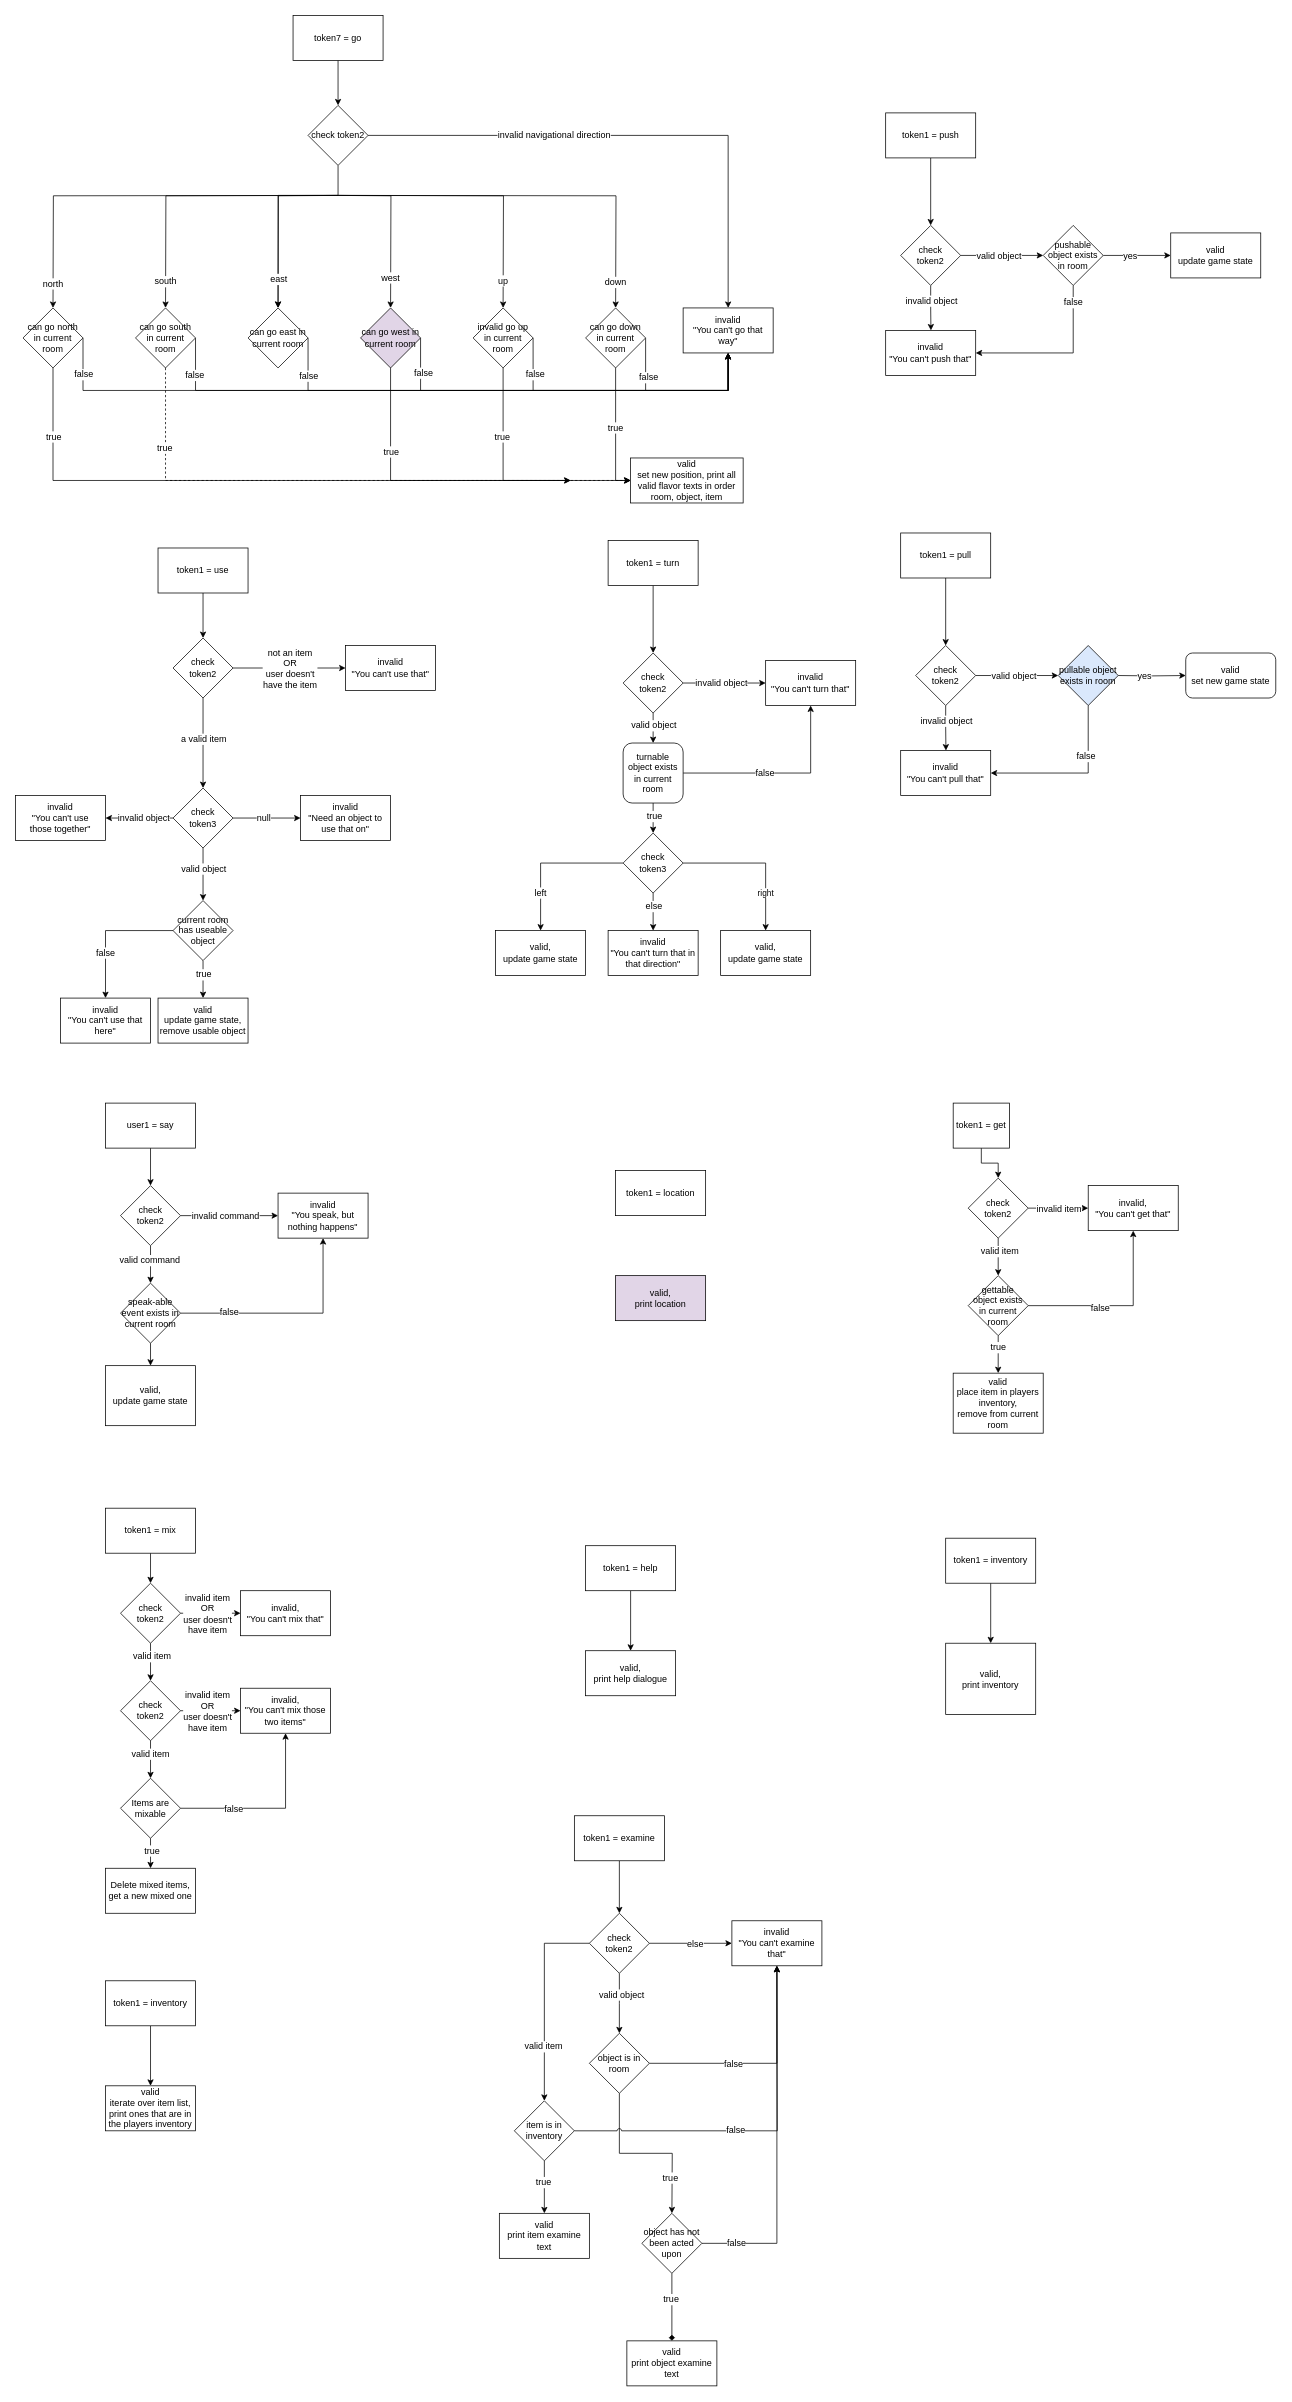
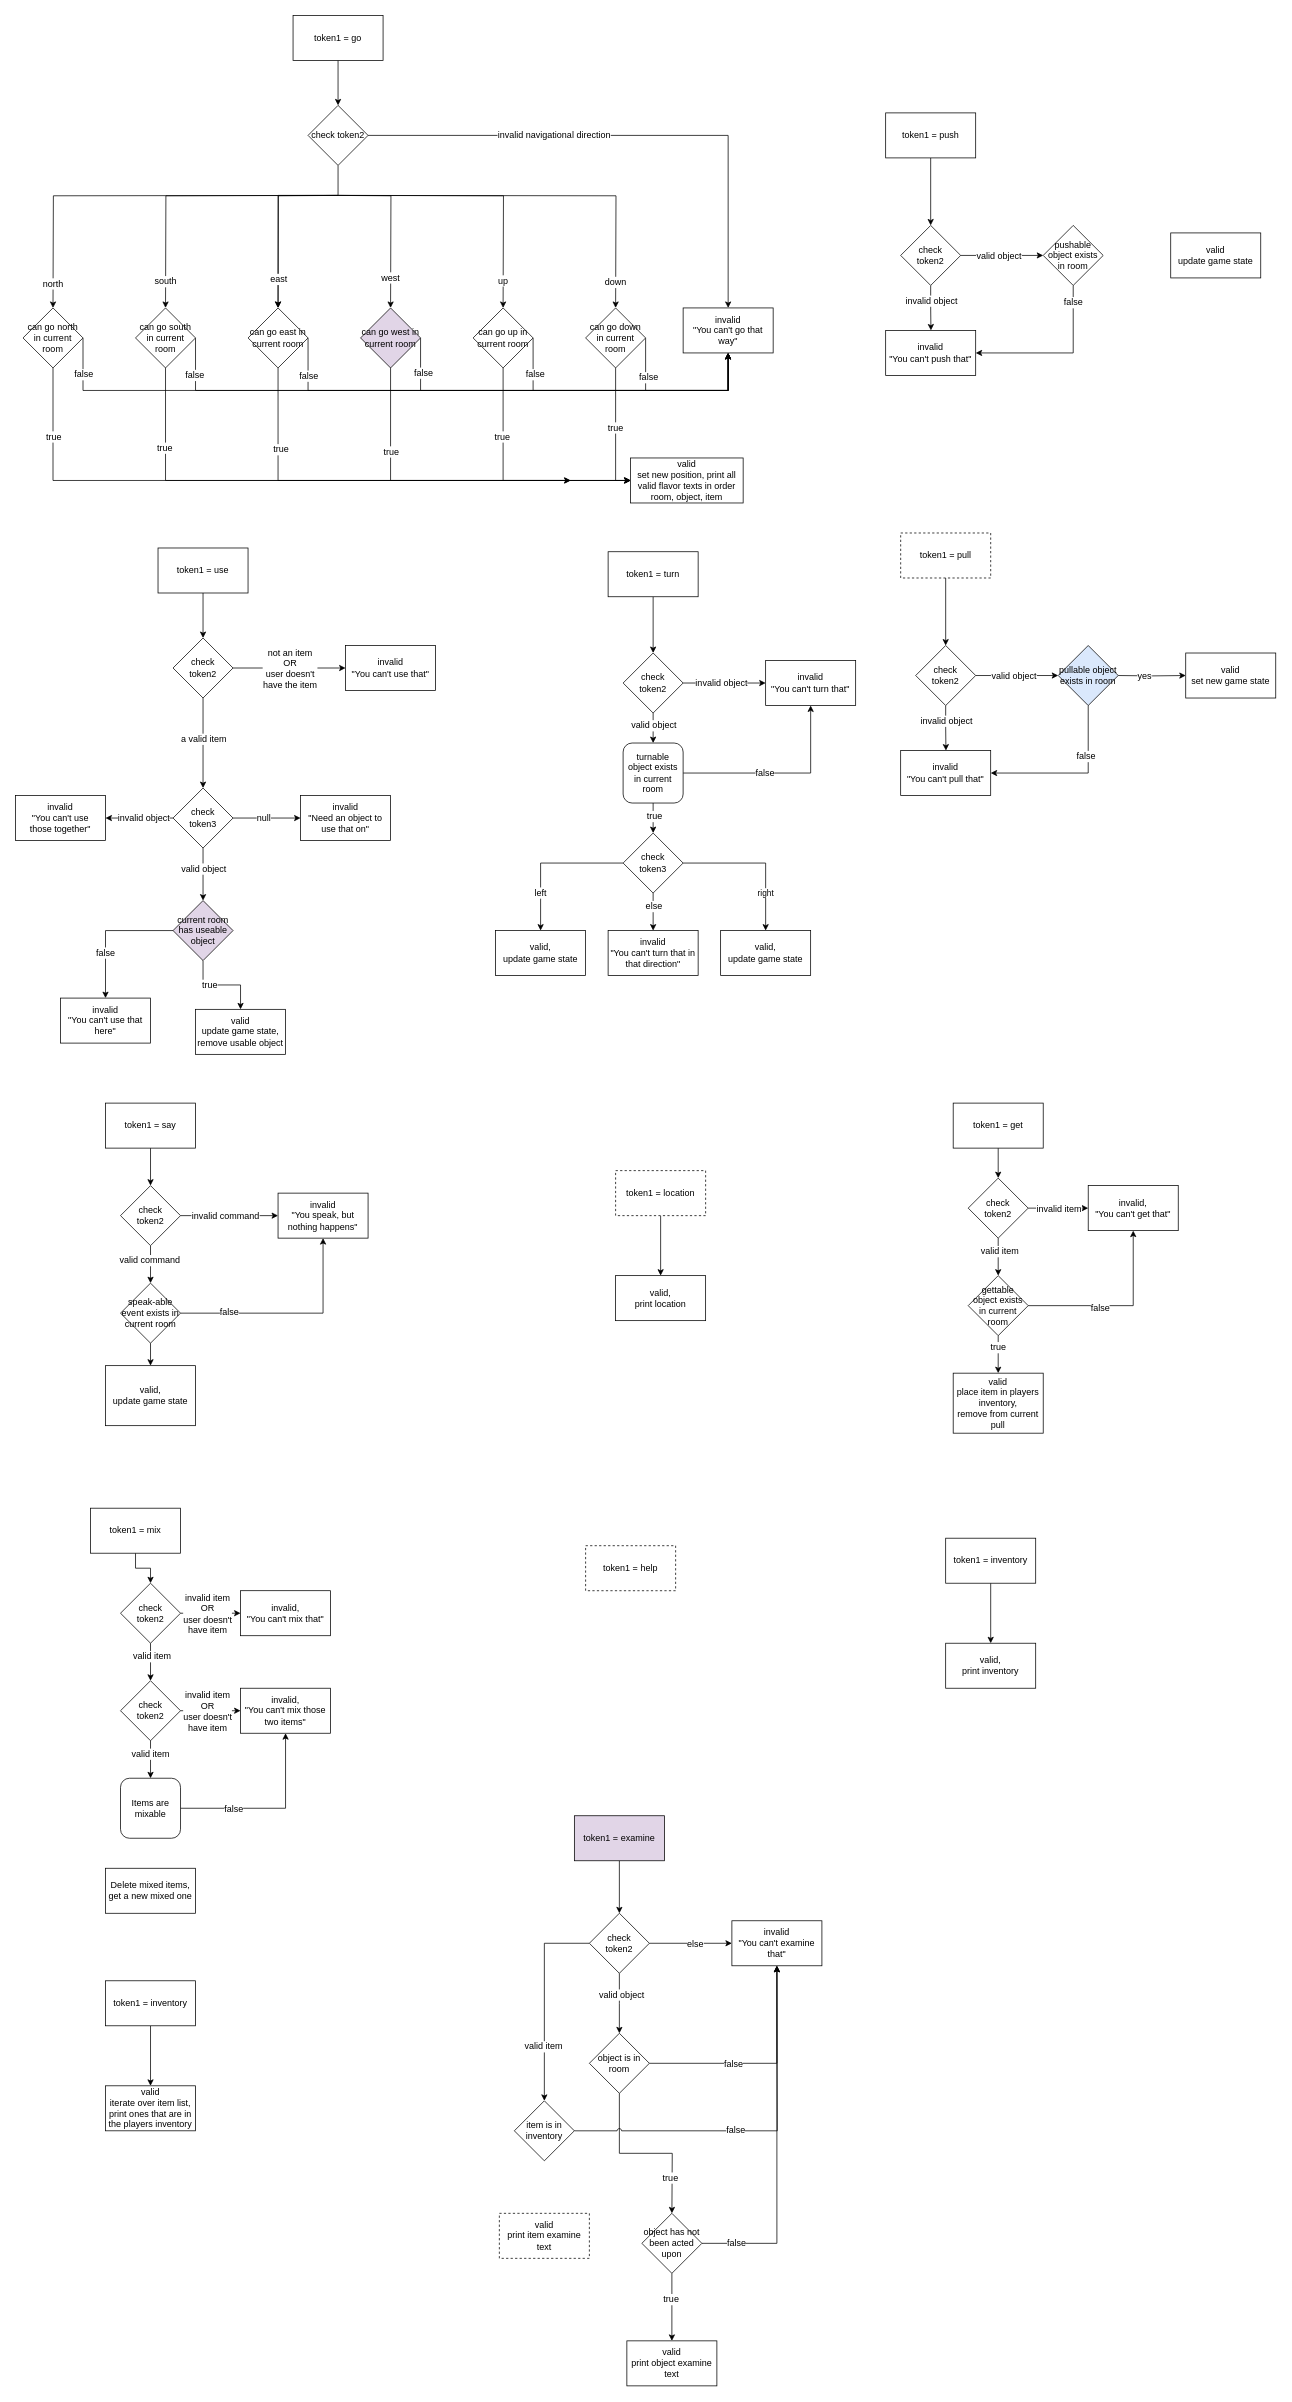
- <mxCell id="33" value="token7 = go" style="rounded=0;whiteSpace=wrap;html=1;" vertex="1" parent="1"><mxGeometry x="390" width="120" height="60" as="geometry" y="20" /></mxCell>
+ <mxCell id="33" value="token1 = go" style="rounded=0;whiteSpace=wrap;html=1;" vertex="1" parent="1"><mxGeometry x="390" width="120" height="60" as="geometry" y="20" /></mxCell>
- <mxCell id="149" style="edgeStyle=orthogonalEdgeStyle;rounded=0;orthogonalLoop=1;jettySize=auto;html=1;exitX=1;exitY=0.5;exitDx=0;exitDy=0;entryX=0;entryY=0.5;entryDx=0;entryDy=0;" edge="1" parent="1" source="151" target="152"><mxGeometry relative="1" as="geometry" /></mxCell>
- <mxCell id="150" value="yes" style="text;html=1;align=center;verticalAlign=middle;resizable=0;points=[];labelBackgroundColor=#ffffff;" vertex="1" connectable="0" parent="149"><mxGeometry x="-0.233" relative="1" as="geometry"><mxPoint as="offset" /></mxGeometry></mxCell>
- <mxCell id="140" value="invalid go up in current room" style="rhombus;whiteSpace=wrap;html=1;" vertex="1" parent="1"><mxGeometry x="630" y="410" width="80" height="80" as="geometry" /></mxCell>
+ <mxCell id="140" value="can go up in current room" style="rhombus;whiteSpace=wrap;html=1;" vertex="1" parent="1"><mxGeometry x="630" y="410" width="80" height="80" as="geometry" /></mxCell>
- <mxCell id="123" style="edgeStyle=orthogonalEdgeStyle;rounded=0;orthogonalLoop=1;jettySize=auto;html=1;exitX=0.5;exitY=1;exitDx=0;exitDy=0;entryX=0;entryY=0.5;entryDx=0;entryDy=0;dashed=1;" edge="1" parent="1" source="125" target="146"><mxGeometry relative="1" as="geometry" /></mxCell>
+ <mxCell id="123" style="edgeStyle=orthogonalEdgeStyle;rounded=0;orthogonalLoop=1;jettySize=auto;html=1;exitX=0.5;exitY=1;exitDx=0;exitDy=0;entryX=0;entryY=0.5;entryDx=0;entryDy=0;" edge="1" parent="1" source="125" target="146"><mxGeometry relative="1" as="geometry" /></mxCell>
+ <mxCell id="128" style="edgeStyle=orthogonalEdgeStyle;rounded=0;orthogonalLoop=1;jettySize=auto;html=1;exitX=0.5;exitY=1;exitDx=0;exitDy=0;entryX=0;entryY=0.5;entryDx=0;entryDy=0;" edge="1" parent="1" source="130" target="146"><mxGeometry relative="1" as="geometry" /></mxCell>
+ <mxCell id="129" value="true" style="text;html=1;align=center;verticalAlign=middle;resizable=0;points=[];labelBackgroundColor=#ffffff;" vertex="1" connectable="0" parent="128"><mxGeometry x="-0.653" y="3" relative="1" as="geometry"><mxPoint as="offset" /></mxGeometry></mxCell>
- <mxCell id="133" style="edgeStyle=orthogonalEdgeStyle;rounded=0;orthogonalLoop=1;jettySize=auto;html=1;exitX=0.5;exitY=1;exitDx=0;exitDy=0;entryX=0;entryY=0.5;entryDx=0;entryDy=0;" edge="1" parent="1" source="135" target="146"><mxGeometry relative="1" as="geometry" /></mxCell>
+ <mxCell id="133" style="edgeStyle=orthogonalEdgeStyle;rounded=0;orthogonalLoop=1;jettySize=auto;html=1;exitX=0.5;exitY=1;exitDx=0;exitDy=0;entryX=0;entryY=0.5;entryDx=0;entryDy=0;endArrow=open;" edge="1" parent="1" source="135" target="146"><mxGeometry relative="1" as="geometry" /></mxCell>
- <mxCell id="47" value="token1 = pull" style="rounded=0;whiteSpace=wrap;html=1;" vertex="1" parent="1"><mxGeometry x="1200" y="710" width="120" height="60" as="geometry" /></mxCell>
+ <mxCell id="47" value="token1 = pull" style="rounded=0;whiteSpace=wrap;html=1;dashed=1;" vertex="1" parent="1"><mxGeometry x="1200" y="710" width="120" height="60" as="geometry" /></mxCell>
- <mxCell id="55" value="token1 = turn" style="rounded=0;whiteSpace=wrap;html=1;" vertex="1" parent="1"><mxGeometry x="810" y="720" width="120" height="60" as="geometry" /></mxCell>
+ <mxCell id="55" value="token1 = turn" style="rounded=0;whiteSpace=wrap;html=1;" vertex="1" parent="1"><mxGeometry x="810" y="735" width="120" height="60" as="geometry" /></mxCell>
- <mxCell id="165" value="&lt;div&gt;valid&lt;/div&gt;&lt;div&gt;set new game state&lt;br&gt;&lt;/div&gt;" style="whiteSpace=wrap;html=1;rounded=1;" vertex="1" parent="1"><mxGeometry x="1580" y="870" width="120" height="60" as="geometry" /></mxCell>
+ <mxCell id="165" value="&lt;div&gt;valid&lt;/div&gt;&lt;div&gt;set new game state&lt;br&gt;&lt;/div&gt;" style="rounded=0;whiteSpace=wrap;html=1;" vertex="1" parent="1"><mxGeometry x="1580" y="870" width="120" height="60" as="geometry" /></mxCell>
- <mxCell id="157" value="current room has useable object" style="rhombus;whiteSpace=wrap;html=1;" vertex="1" parent="1"><mxGeometry x="230" y="1200" width="80" height="80" as="geometry" /></mxCell>
+ <mxCell id="157" value="current room has useable object" style="rhombus;whiteSpace=wrap;html=1;fillColor=#e1d5e7;" vertex="1" parent="1"><mxGeometry x="230" y="1200" width="80" height="80" as="geometry" /></mxCell>
- <mxCell id="159" value="&lt;div&gt;valid&lt;/div&gt;&lt;div&gt;update game state, remove usable object&lt;br&gt;&lt;/div&gt;" style="rounded=0;whiteSpace=wrap;html=1;" vertex="1" parent="1"><mxGeometry x="210" y="1330" width="120" height="60" as="geometry" /></mxCell>
+ <mxCell id="159" value="&lt;div&gt;valid&lt;/div&gt;&lt;div&gt;update game state, remove usable object&lt;br&gt;&lt;/div&gt;" style="rounded=0;whiteSpace=wrap;html=1;" vertex="1" parent="1"><mxGeometry x="260" y="1345" width="120" height="60" as="geometry" /></mxCell>
- <mxCell id="75" value="user1 = say" style="rounded=0;whiteSpace=wrap;html=1;" vertex="1" parent="1"><mxGeometry x="140" y="1470" width="120" height="60" as="geometry" /></mxCell>
+ <mxCell id="75" value="token1 = say" style="rounded=0;whiteSpace=wrap;html=1;" vertex="1" parent="1"><mxGeometry x="140" y="1470" width="120" height="60" as="geometry" /></mxCell>
- <mxCell id="83" value="token1 = get" style="rounded=0;whiteSpace=wrap;html=1;" vertex="1" parent="1"><mxGeometry x="1270" y="1470" width="75" height="60" as="geometry" /></mxCell>
+ <mxCell id="83" value="token1 = get" style="rounded=0;whiteSpace=wrap;html=1;" vertex="1" parent="1"><mxGeometry x="1270" y="1470" width="120" height="60" as="geometry" /></mxCell>
- <mxCell id="72" value="&lt;div&gt;token1 = location&lt;/div&gt;" style="rounded=0;whiteSpace=wrap;html=1;" vertex="1" parent="1"><mxGeometry x="820" y="1560" width="120" height="60" as="geometry" /></mxCell>
+ <mxCell id="72" value="&lt;div&gt;token1 = location&lt;/div&gt;" style="rounded=0;whiteSpace=wrap;html=1;dashed=1;" vertex="1" parent="1"><mxGeometry x="820" y="1560" width="120" height="60" as="geometry" /></mxCell>
+ <mxCell id="71" value="" style="edgeStyle=orthogonalEdgeStyle;rounded=0;orthogonalLoop=1;jettySize=auto;html=1;" edge="1" parent="1" source="72" target="73"><mxGeometry relative="1" as="geometry" /></mxCell>
- <mxCell id="73" value="&lt;div&gt;valid,&lt;/div&gt;&lt;div&gt;print location&lt;br&gt;&lt;/div&gt;" style="rounded=0;whiteSpace=wrap;html=1;fillColor=#e1d5e7;" vertex="1" parent="1"><mxGeometry x="820" y="1700" width="120" height="60" as="geometry" /></mxCell>
+ <mxCell id="73" value="&lt;div&gt;valid,&lt;/div&gt;&lt;div&gt;print location&lt;br&gt;&lt;/div&gt;" style="rounded=0;whiteSpace=wrap;html=1;" vertex="1" parent="1"><mxGeometry x="820" y="1700" width="120" height="60" as="geometry" /></mxCell>
- <mxCell id="181" value="&lt;div&gt;valid&lt;/div&gt;&lt;div&gt;place item in players inventory,&lt;/div&gt;&lt;div&gt;remove from current room&lt;br&gt;&lt;/div&gt;" style="rounded=0;whiteSpace=wrap;html=1;" vertex="1" parent="1"><mxGeometry x="1270" y="1830" width="120" height="80" as="geometry" /></mxCell>
+ <mxCell id="181" value="&lt;div&gt;valid&lt;/div&gt;&lt;div&gt;place item in players inventory,&lt;/div&gt;&lt;div&gt;remove from current pull&lt;br&gt;&lt;/div&gt;" style="rounded=0;whiteSpace=wrap;html=1;" vertex="1" parent="1"><mxGeometry x="1270" y="1830" width="120" height="80" as="geometry" /></mxCell>
- <mxCell id="91" value="token1 = mix" style="rounded=0;whiteSpace=wrap;html=1;" vertex="1" parent="1"><mxGeometry x="140" y="2010" width="120" height="60" as="geometry" /></mxCell>
+ <mxCell id="91" value="token1 = mix" style="rounded=0;whiteSpace=wrap;html=1;" vertex="1" parent="1"><mxGeometry x="120" y="2010" width="120" height="60" as="geometry" /></mxCell>
- <mxCell id="111" value="&lt;div&gt;token1 = help&lt;/div&gt;" style="rounded=0;whiteSpace=wrap;html=1;" vertex="1" parent="1"><mxGeometry x="780" y="2060" width="120" height="60" as="geometry" /></mxCell>
+ <mxCell id="111" value="&lt;div&gt;token1 = help&lt;/div&gt;" style="rounded=0;whiteSpace=wrap;html=1;dashed=1;" vertex="1" parent="1"><mxGeometry x="780" y="2060" width="120" height="60" as="geometry" /></mxCell>
- <mxCell id="110" value="" style="edgeStyle=orthogonalEdgeStyle;rounded=0;orthogonalLoop=1;jettySize=auto;html=1;" edge="1" source="111" target="112" parent="1"><mxGeometry relative="1" as="geometry" /></mxCell>
- <mxCell id="112" value="&lt;div&gt;valid,&lt;/div&gt;&lt;div&gt;print help dialogue&lt;br&gt;&lt;/div&gt;" style="rounded=0;whiteSpace=wrap;html=1;" vertex="1" parent="1"><mxGeometry x="780" y="2200" width="120" height="60" as="geometry" /></mxCell>
- <mxCell id="115" value="&lt;div&gt;valid,&lt;/div&gt;&lt;div&gt;print inventory&lt;br&gt;&lt;/div&gt;" style="rounded=0;whiteSpace=wrap;html=1;" vertex="1" parent="1"><mxGeometry x="1260" y="2190" width="120" height="95" as="geometry" /></mxCell>
+ <mxCell id="115" value="&lt;div&gt;valid,&lt;/div&gt;&lt;div&gt;print inventory&lt;br&gt;&lt;/div&gt;" style="rounded=0;whiteSpace=wrap;html=1;" vertex="1" parent="1"><mxGeometry x="1260" y="2190" width="120" height="60" as="geometry" /></mxCell>
- <mxCell id="108" value="Items are mixable" style="rhombus;whiteSpace=wrap;html=1;" vertex="1" parent="1"><mxGeometry x="160" y="2370" width="80" height="80" as="geometry" /></mxCell>
+ <mxCell id="108" value="Items are mixable" style="whiteSpace=wrap;html=1;rounded=1;" vertex="1" parent="1"><mxGeometry x="160" y="2370" width="80" height="80" as="geometry" /></mxCell>
- <mxCell id="186" value="token1 = examine" style="rounded=0;whiteSpace=wrap;html=1;" vertex="1" parent="1"><mxGeometry x="765" y="2420" width="120" height="60" as="geometry" /></mxCell>
+ <mxCell id="186" value="token1 = examine" style="rounded=0;whiteSpace=wrap;html=1;fillColor=#e1d5e7;" vertex="1" parent="1"><mxGeometry x="765" y="2420" width="120" height="60" as="geometry" /></mxCell>
- <mxCell id="106" style="edgeStyle=orthogonalEdgeStyle;rounded=0;orthogonalLoop=1;jettySize=auto;html=1;exitX=0.5;exitY=1;exitDx=0;exitDy=0;entryX=0.5;entryY=0;entryDx=0;entryDy=0;" edge="1" parent="1" source="108" target="109"><mxGeometry relative="1" as="geometry" /></mxCell>
- <mxCell id="107" value="true" style="text;html=1;align=center;verticalAlign=middle;resizable=0;points=[];labelBackgroundColor=#ffffff;" vertex="1" connectable="0" parent="106"><mxGeometry x="-0.198" y="1" relative="1" as="geometry"><mxPoint as="offset" /></mxGeometry></mxCell>
- <mxCell id="202" style="edgeStyle=orthogonalEdgeStyle;rounded=0;orthogonalLoop=1;jettySize=auto;html=1;exitX=0.5;exitY=1;exitDx=0;exitDy=0;entryX=0.5;entryY=0;entryDx=0;entryDy=0;" edge="1" parent="1" source="204" target="205"><mxGeometry relative="1" as="geometry" /></mxCell>
- <mxCell id="203" value="true" style="text;html=1;align=center;verticalAlign=middle;resizable=0;points=[];labelBackgroundColor=#ffffff;" vertex="1" connectable="0" parent="202"><mxGeometry x="-0.203" y="-2" relative="1" as="geometry"><mxPoint as="offset" /></mxGeometry></mxCell>
- <mxCell id="205" value="&lt;div&gt;valid&lt;/div&gt;&lt;div&gt;print item examine text&lt;br&gt;&lt;/div&gt;" style="rounded=0;whiteSpace=wrap;html=1;" vertex="1" parent="1"><mxGeometry x="665" y="2950" width="120" height="60" as="geometry" /></mxCell>
+ <mxCell id="205" value="&lt;div&gt;valid&lt;/div&gt;&lt;div&gt;print item examine text&lt;br&gt;&lt;/div&gt;" style="rounded=0;whiteSpace=wrap;html=1;dashed=1;" vertex="1" parent="1"><mxGeometry x="665" y="2950" width="120" height="60" as="geometry" /></mxCell>
- <mxCell id="206" style="edgeStyle=orthogonalEdgeStyle;rounded=0;orthogonalLoop=1;jettySize=auto;html=1;exitX=0.5;exitY=1;exitDx=0;exitDy=0;entryX=0.5;entryY=0;entryDx=0;entryDy=0;endArrow=diamond;" edge="1" parent="1" source="210" target="211"><mxGeometry relative="1" as="geometry" /></mxCell>
+ <mxCell id="206" style="edgeStyle=orthogonalEdgeStyle;rounded=0;orthogonalLoop=1;jettySize=auto;html=1;exitX=0.5;exitY=1;exitDx=0;exitDy=0;entryX=0.5;entryY=0;entryDx=0;entryDy=0;" edge="1" parent="1" source="210" target="211"><mxGeometry relative="1" as="geometry" /></mxCell>
